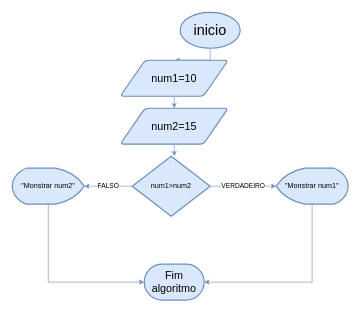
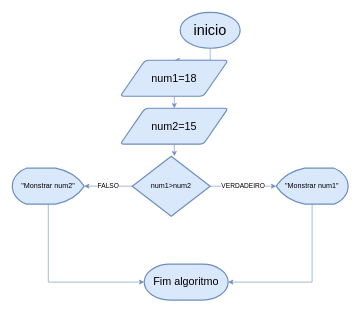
- <mxCell id="5" value="&lt;font style=&quot;font-size: 18px;&quot;&gt;num1=10&lt;/font&gt;" style="shape=parallelogram;html=1;strokeWidth=2;perimeter=parallelogramPerimeter;whiteSpace=wrap;rounded=1;arcSize=12;size=0.23;fillColor=#dae8fc;strokeColor=#6c8ebf;" vertex="1" parent="1"><mxGeometry x="200" y="100" width="180" height="60" as="geometry" /></mxCell>
+ <mxCell id="5" value="&lt;font style=&quot;font-size: 18px;&quot;&gt;num1=18&lt;/font&gt;" style="shape=parallelogram;html=1;strokeWidth=2;perimeter=parallelogramPerimeter;whiteSpace=wrap;rounded=1;arcSize=12;size=0.23;fillColor=#dae8fc;strokeColor=#6c8ebf;" vertex="1" parent="1"><mxGeometry x="200" y="100" width="180" height="60" as="geometry" /></mxCell>
- <mxCell id="14" value="&lt;font style=&quot;font-size: 18px;&quot;&gt;Fim algoritmo&lt;/font&gt;" style="strokeWidth=2;html=1;shape=mxgraph.flowchart.terminator;whiteSpace=wrap;fillColor=#dae8fc;strokeColor=#6c8ebf;" vertex="1" parent="1"><mxGeometry x="240" y="440" width="100" height="60" as="geometry" /></mxCell>
+ <mxCell id="14" value="&lt;font style=&quot;font-size: 18px;&quot;&gt;Fim algoritmo&lt;/font&gt;" style="strokeWidth=2;html=1;shape=mxgraph.flowchart.terminator;whiteSpace=wrap;fillColor=#dae8fc;strokeColor=#6c8ebf;" vertex="1" parent="1"><mxGeometry x="240" y="440" width="140" height="60" as="geometry" /></mxCell>
